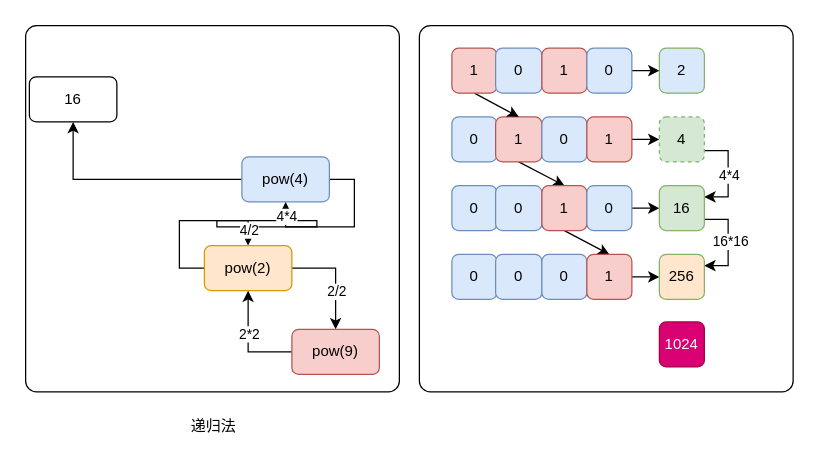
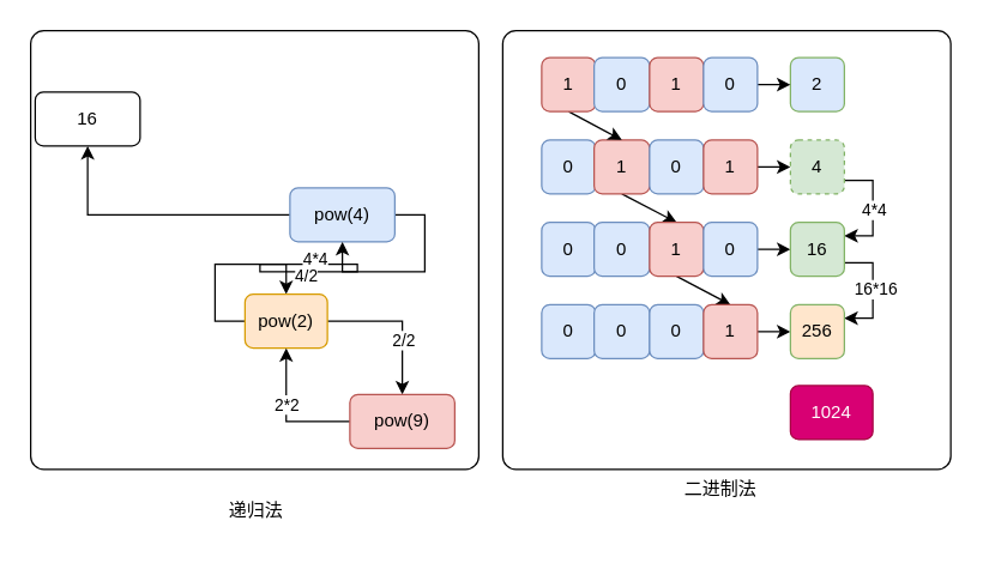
- <mxCell id="11" value="pow(2)" style="rounded=1;whiteSpace=wrap;html=1;fillColor=#ffe6cc;strokeColor=#d79b00;" parent="1" vertex="1"><mxGeometry x="163" y="196" width="70" height="36" as="geometry" /></mxCell>
+ <mxCell id="11" value="pow(2)" style="rounded=1;whiteSpace=wrap;html=1;fillColor=#ffe6cc;strokeColor=#d79b00;" parent="1" vertex="1"><mxGeometry x="163" y="196" width="55" height="36" as="geometry" /></mxCell>
- <mxCell id="41" value="1024" style="rounded=1;whiteSpace=wrap;html=1;fillColor=#d80073;fontColor=#ffffff;strokeColor=#A50040;" parent="1" vertex="1"><mxGeometry x="527" y="257" width="36" height="36" as="geometry" /></mxCell>
+ <mxCell id="41" value="1024" style="rounded=1;whiteSpace=wrap;html=1;fillColor=#d80073;fontColor=#ffffff;strokeColor=#A50040;" parent="1" vertex="1"><mxGeometry x="527" y="257" width="55" height="36" as="geometry" /></mxCell>
+ <mxCell id="44" value="二进制法" style="text;html=1;align=center;verticalAlign=middle;resizable=0;points=[];autosize=1;strokeColor=none;fillColor=none;" parent="1" vertex="1"><mxGeometry x="446.5" y="313" width="66" height="26" as="geometry" /></mxCell>
